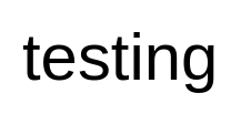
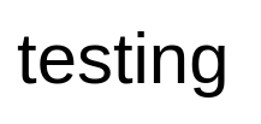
- <mxCell id="2" value="&lt;font style=&quot;font-size: 100px;&quot;&gt;testing&lt;/font&gt;" style="text;html=1;align=center;verticalAlign=middle;resizable=0;points=[];autosize=1;strokeColor=none;fillColor=none;" vertex="1" parent="1"><mxGeometry x="20" y="20" width="320" height="130" as="geometry" /></mxCell>
+ <mxCell id="2" value="&lt;font style=&quot;font-size: 100px;&quot;&gt;testing&lt;/font&gt;" style="text;html=1;align=center;verticalAlign=middle;resizable=0;points=[];autosize=1;strokeColor=none;fillColor=none;" vertex="1" parent="1"><mxGeometry x="10" y="15" width="320" height="130" as="geometry" /></mxCell>
